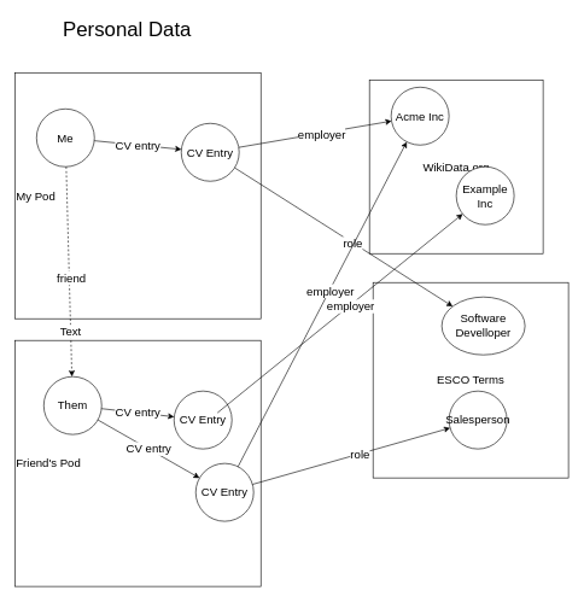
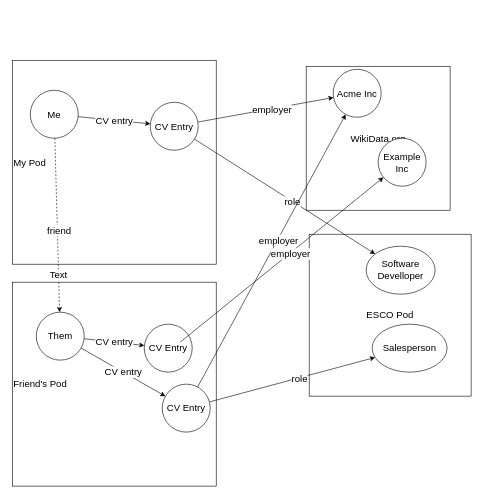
- <mxCell id="31" value="Personal Data" style="text;html=1;align=center;verticalAlign=middle;resizable=0;points=[];autosize=1;strokeColor=none;fillColor=none;fontSize=28;" vertex="1" parent="1"><mxGeometry x="80" y="20" width="190" height="40" as="geometry" /></mxCell>
- <mxCell id="5" value="Acme Inc" style="ellipse;whiteSpace=wrap;html=1;aspect=fixed;fontSize=16;" vertex="1" parent="1"><mxGeometry x="540" y="120" width="80" height="80" as="geometry" /></mxCell>
+ <mxCell id="5" value="Acme Inc" style="ellipse;whiteSpace=wrap;html=1;aspect=fixed;fontSize=16;" vertex="1" parent="1"><mxGeometry x="555" y="115" width="80" height="80" as="geometry" /></mxCell>
- <mxCell id="2" value="ESCO Terms" style="whiteSpace=wrap;html=1;aspect=fixed;fontSize=16;" vertex="1" parent="1"><mxGeometry x="515" y="390" width="270" height="270" as="geometry" /></mxCell>
+ <mxCell id="2" value="ESCO Pod" style="whiteSpace=wrap;html=1;aspect=fixed;fontSize=16;" vertex="1" parent="1"><mxGeometry x="515" y="390" width="270" height="270" as="geometry" /></mxCell>
- <mxCell id="21" value="Salesperson" style="ellipse;whiteSpace=wrap;html=1;aspect=fixed;fontSize=16;" vertex="1" parent="1"><mxGeometry x="620" y="540" width="80" height="80" as="geometry" /></mxCell>
+ <mxCell id="21" value="Salesperson" style="ellipse;whiteSpace=wrap;html=1;aspect=fixed;fontSize=16;" vertex="1" parent="1"><mxGeometry x="620" y="540" width="125" height="80" as="geometry" /></mxCell>
